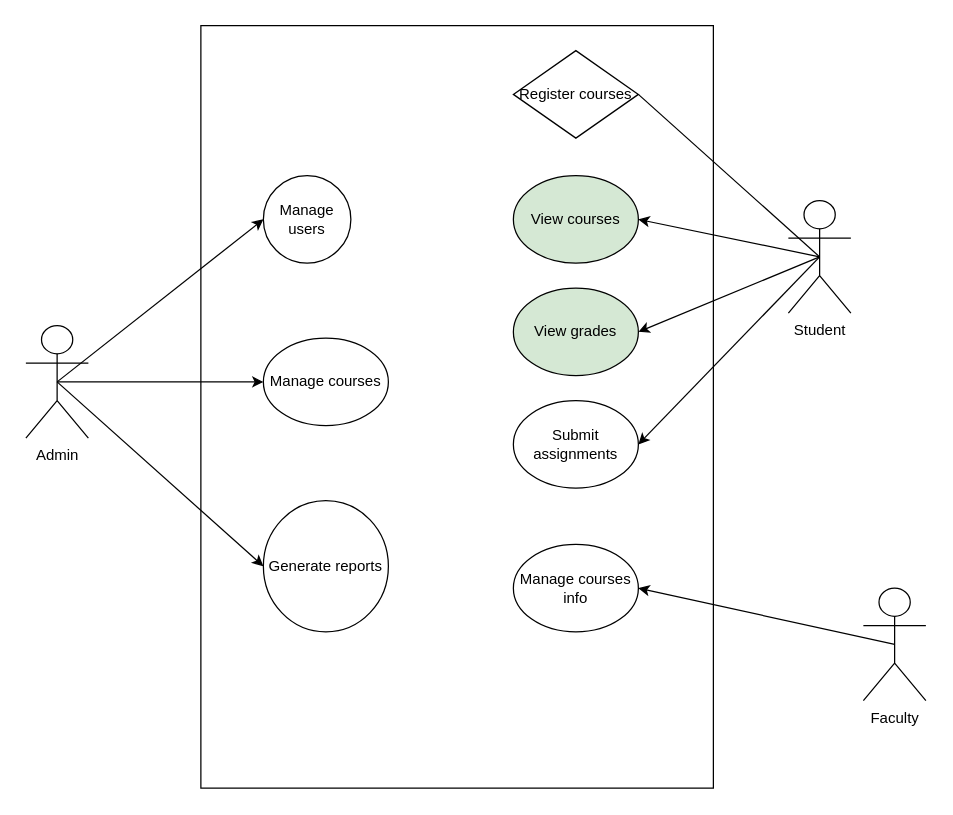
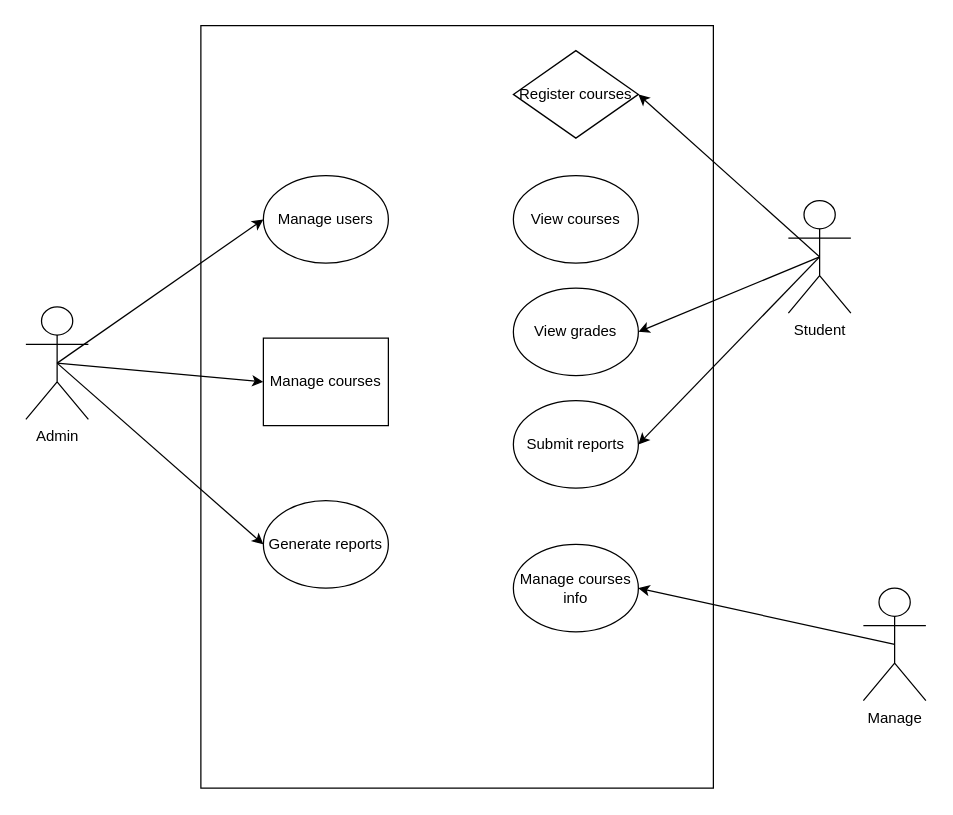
- <mxCell id="17" value="" style="endArrow=none;html=1;rounded=0;exitX=0.5;exitY=0.5;exitDx=0;exitDy=0;exitPerimeter=0;entryX=1;entryY=0.5;entryDx=0;entryDy=0;" edge="1" parent="1" source="4" target="12"><mxGeometry width="50" height="50" relative="1" as="geometry"><mxPoint x="330" y="440" as="sourcePoint" /><mxPoint x="380" y="390" as="targetPoint" /></mxGeometry></mxCell>
+ <mxCell id="17" value="" style="endArrow=classic;html=1;rounded=0;exitX=0.5;exitY=0.5;exitDx=0;exitDy=0;exitPerimeter=0;entryX=1;entryY=0.5;entryDx=0;entryDy=0;" edge="1" parent="1" source="4" target="12"><mxGeometry width="50" height="50" relative="1" as="geometry"><mxPoint x="330" y="440" as="sourcePoint" /><mxPoint x="380" y="390" as="targetPoint" /></mxGeometry></mxCell>
- <mxCell id="6" value="Manage users" style="ellipse;whiteSpace=wrap;html=1;" vertex="1" parent="1"><mxGeometry x="210" y="140" width="70" height="70" as="geometry" /></mxCell>
+ <mxCell id="6" value="Manage users" style="ellipse;whiteSpace=wrap;html=1;" vertex="1" parent="1"><mxGeometry x="210" y="140" width="100" height="70" as="geometry" /></mxCell>
- <mxCell id="13" value="View courses" style="ellipse;whiteSpace=wrap;html=1;fillColor=#d5e8d4;" vertex="1" parent="1"><mxGeometry x="410" y="140" width="100" height="70" as="geometry" /></mxCell>
+ <mxCell id="13" value="View courses" style="ellipse;whiteSpace=wrap;html=1;" vertex="1" parent="1"><mxGeometry x="410" y="140" width="100" height="70" as="geometry" /></mxCell>
- <mxCell id="18" value="" style="endArrow=classic;html=1;rounded=0;exitX=0.5;exitY=0.5;exitDx=0;exitDy=0;exitPerimeter=0;entryX=1;entryY=0.5;entryDx=0;entryDy=0;" edge="1" parent="1" source="4" target="13"><mxGeometry width="50" height="50" relative="1" as="geometry"><mxPoint x="330" y="440" as="sourcePoint" /><mxPoint x="380" y="390" as="targetPoint" /></mxGeometry></mxCell>
- <mxCell id="14" value="View grades" style="ellipse;whiteSpace=wrap;html=1;fillColor=#d5e8d4;" vertex="1" parent="1"><mxGeometry x="410" y="230" width="100" height="70" as="geometry" /></mxCell>
+ <mxCell id="14" value="View grades" style="ellipse;whiteSpace=wrap;html=1;" vertex="1" parent="1"><mxGeometry x="410" y="230" width="100" height="70" as="geometry" /></mxCell>
- <mxCell id="3" value="Admin" style="shape=umlActor;verticalLabelPosition=bottom;verticalAlign=top;html=1;outlineConnect=0;" vertex="1" parent="1"><mxGeometry x="20" y="260" width="50" height="90" as="geometry" /></mxCell>
+ <mxCell id="3" value="Admin" style="shape=umlActor;verticalLabelPosition=bottom;verticalAlign=top;html=1;outlineConnect=0;" vertex="1" parent="1"><mxGeometry x="20" y="245" width="50" height="90" as="geometry" /></mxCell>
- <mxCell id="7" value="Manage courses" style="ellipse;whiteSpace=wrap;html=1;" vertex="1" parent="1"><mxGeometry x="210" y="270" width="100" height="70" as="geometry" /></mxCell>
+ <mxCell id="7" value="Manage courses" style="whiteSpace=wrap;html=1;rounded=0;" vertex="1" parent="1"><mxGeometry x="210" y="270" width="100" height="70" as="geometry" /></mxCell>
- <mxCell id="15" value="Submit assignments" style="ellipse;whiteSpace=wrap;html=1;" vertex="1" parent="1"><mxGeometry x="410" y="320" width="100" height="70" as="geometry" /></mxCell>
+ <mxCell id="15" value="Submit reports" style="ellipse;whiteSpace=wrap;html=1;" vertex="1" parent="1"><mxGeometry x="410" y="320" width="100" height="70" as="geometry" /></mxCell>
- <mxCell id="8" value="Generate reports" style="ellipse;whiteSpace=wrap;html=1;" vertex="1" parent="1"><mxGeometry x="210" y="400" width="100" height="105" as="geometry" /></mxCell>
+ <mxCell id="8" value="Generate reports" style="ellipse;whiteSpace=wrap;html=1;" vertex="1" parent="1"><mxGeometry x="210" y="400" width="100" height="70" as="geometry" /></mxCell>
- <mxCell id="5" value="Faculty" style="shape=umlActor;verticalLabelPosition=bottom;verticalAlign=top;html=1;outlineConnect=0;" vertex="1" parent="1"><mxGeometry x="690" y="470" width="50" height="90" as="geometry" /></mxCell>
+ <mxCell id="5" value="Manage" style="shape=umlActor;verticalLabelPosition=bottom;verticalAlign=top;html=1;outlineConnect=0;" vertex="1" parent="1"><mxGeometry x="690" y="470" width="50" height="90" as="geometry" /></mxCell>
